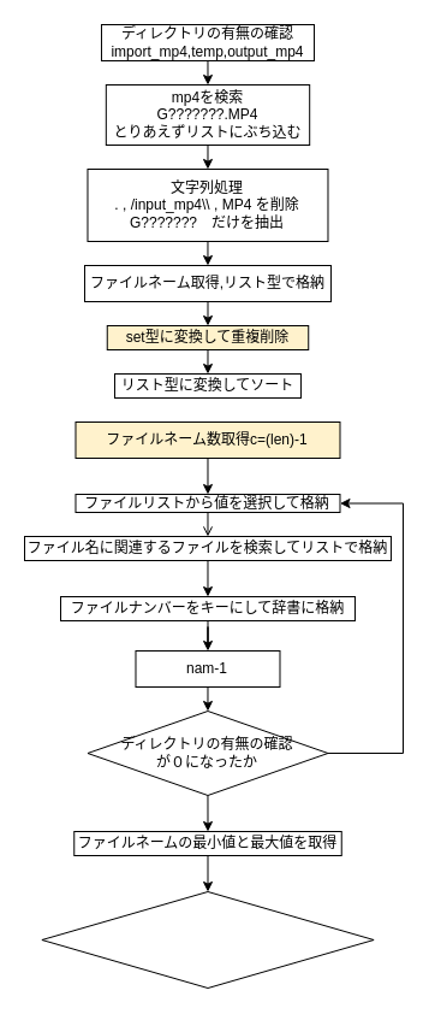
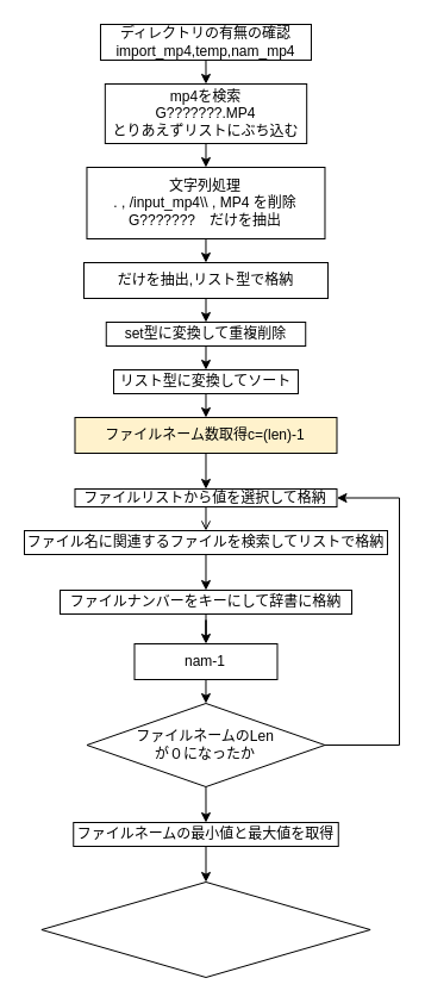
- <mxCell id="3" value="&lt;font style=&quot;vertical-align: inherit;&quot;&gt;&lt;font style=&quot;vertical-align: inherit;&quot;&gt;ディレクトリの有無の確認&lt;br&gt;import_mp4,temp,output_mp4&lt;br&gt;&lt;/font&gt;&lt;/font&gt;" style="rounded=0;whiteSpace=wrap;html=1;" parent="1" vertex="1"><mxGeometry x="83.98" y="20" width="177" height="30" as="geometry" /></mxCell>
+ <mxCell id="3" value="&lt;font style=&quot;vertical-align: inherit;&quot;&gt;&lt;font style=&quot;vertical-align: inherit;&quot;&gt;ディレクトリの有無の確認&lt;br&gt;import_mp4,temp,nam_mp4&lt;br&gt;&lt;/font&gt;&lt;/font&gt;" style="rounded=0;whiteSpace=wrap;html=1;" parent="1" vertex="1"><mxGeometry x="83.98" y="20" width="177" height="30" as="geometry" /></mxCell>
- <mxCell id="9" value="ファイルネーム取得,リスト型で格納&lt;br&gt;" style="rounded=0;whiteSpace=wrap;html=1;" parent="1" vertex="1"><mxGeometry x="69.99" y="220" width="204.99" height="30" as="geometry" /></mxCell>
+ <mxCell id="9" value="だけを抽出,リスト型で格納&lt;br&gt;" style="rounded=0;whiteSpace=wrap;html=1;" parent="1" vertex="1"><mxGeometry x="69.99" y="220" width="204.99" height="30" as="geometry" /></mxCell>
- <mxCell id="18" value="set型に変換して重複削除" style="rounded=0;whiteSpace=wrap;html=1;fillColor=#fff2cc;" vertex="1" parent="1"><mxGeometry x="88.75" y="270" width="167.49" height="20" as="geometry" /></mxCell>
+ <mxCell id="18" value="set型に変換して重複削除" style="rounded=0;whiteSpace=wrap;html=1;" vertex="1" parent="1"><mxGeometry x="88.75" y="270" width="167.49" height="20" as="geometry" /></mxCell>
+ <mxCell id="19" style="edgeStyle=orthogonalEdgeStyle;rounded=0;orthogonalLoop=1;jettySize=auto;html=1;exitX=0.5;exitY=1;exitDx=0;exitDy=0;entryX=0.5;entryY=0;entryDx=0;entryDy=0;" edge="1" parent="1" source="20" target="16"><mxGeometry relative="1" as="geometry" /></mxCell>
- <mxCell id="14" value="ディレクトリの有無の確認&lt;br&gt;が０になったか" style="rhombus;whiteSpace=wrap;html=1;" parent="1" vertex="1"><mxGeometry x="72.48" y="590" width="200" height="70" as="geometry" /></mxCell>
+ <mxCell id="14" value="ファイルネームのLen&lt;br&gt;が０になったか" style="rhombus;whiteSpace=wrap;html=1;" parent="1" vertex="1"><mxGeometry x="72.48" y="590" width="200" height="70" as="geometry" /></mxCell>
